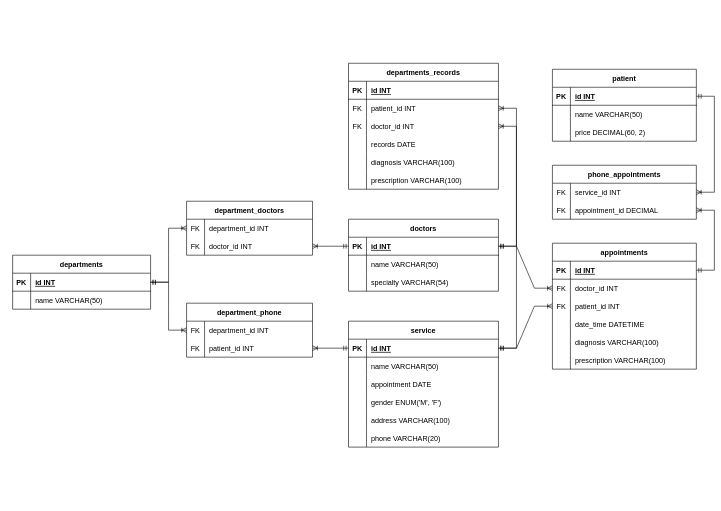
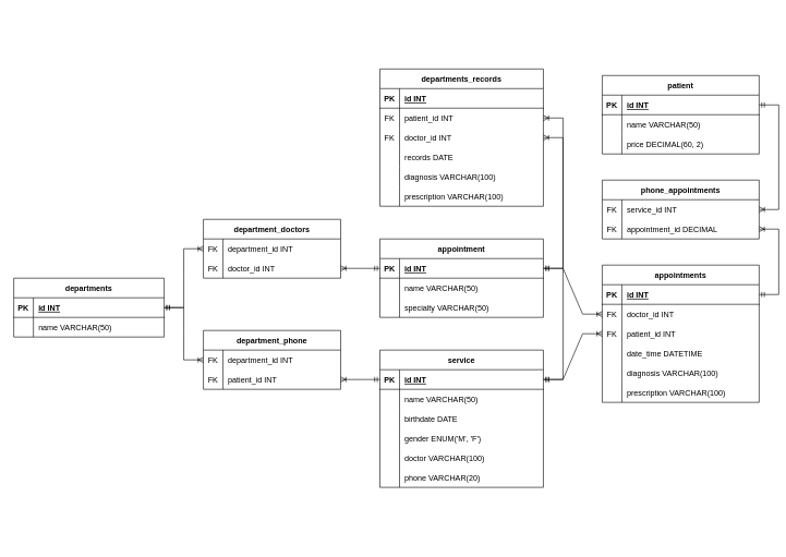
- <mxCell id="2" value="doctors" style="shape=table;startSize=30;container=1;collapsible=1;childLayout=tableLayout;fixedRows=1;rowLines=0;fontStyle=1;align=center;resizeLast=1;" vertex="1" parent="1"><mxGeometry x="580" y="365" width="250" height="120" as="geometry" /></mxCell>
+ <mxCell id="2" value="appointment" style="shape=table;startSize=30;container=1;collapsible=1;childLayout=tableLayout;fixedRows=1;rowLines=0;fontStyle=1;align=center;resizeLast=1;" vertex="1" parent="1"><mxGeometry x="580" y="365" width="250" height="120" as="geometry" /></mxCell>
- <mxCell id="11" value="specialty VARCHAR(54)" style="shape=partialRectangle;overflow=hidden;connectable=0;fillColor=none;align=left;strokeColor=inherit;top=0;left=0;bottom=0;right=0;spacingLeft=6;" vertex="1" parent="9"><mxGeometry x="30" width="220" height="30" as="geometry"><mxRectangle width="220" height="30" as="alternateBounds" /></mxGeometry></mxCell>
+ <mxCell id="11" value="specialty VARCHAR(50)" style="shape=partialRectangle;overflow=hidden;connectable=0;fillColor=none;align=left;strokeColor=inherit;top=0;left=0;bottom=0;right=0;spacingLeft=6;" vertex="1" parent="9"><mxGeometry x="30" width="220" height="30" as="geometry"><mxRectangle width="220" height="30" as="alternateBounds" /></mxGeometry></mxCell>
- <mxCell id="21" value="appointment DATE" style="shape=partialRectangle;overflow=hidden;connectable=0;fillColor=none;align=left;strokeColor=inherit;top=0;left=0;bottom=0;right=0;spacingLeft=6;" vertex="1" parent="19"><mxGeometry x="30" width="220" height="30" as="geometry"><mxRectangle width="220" height="30" as="alternateBounds" /></mxGeometry></mxCell>
+ <mxCell id="21" value="birthdate DATE" style="shape=partialRectangle;overflow=hidden;connectable=0;fillColor=none;align=left;strokeColor=inherit;top=0;left=0;bottom=0;right=0;spacingLeft=6;" vertex="1" parent="19"><mxGeometry x="30" width="220" height="30" as="geometry"><mxRectangle width="220" height="30" as="alternateBounds" /></mxGeometry></mxCell>
- <mxCell id="27" value="address VARCHAR(100)" style="shape=partialRectangle;overflow=hidden;connectable=0;fillColor=none;align=left;strokeColor=inherit;top=0;left=0;bottom=0;right=0;spacingLeft=6;" vertex="1" parent="25"><mxGeometry x="30" width="220" height="30" as="geometry"><mxRectangle width="220" height="30" as="alternateBounds" /></mxGeometry></mxCell>
+ <mxCell id="27" value="doctor VARCHAR(100)" style="shape=partialRectangle;overflow=hidden;connectable=0;fillColor=none;align=left;strokeColor=inherit;top=0;left=0;bottom=0;right=0;spacingLeft=6;" vertex="1" parent="25"><mxGeometry x="30" width="220" height="30" as="geometry"><mxRectangle width="220" height="30" as="alternateBounds" /></mxGeometry></mxCell>
